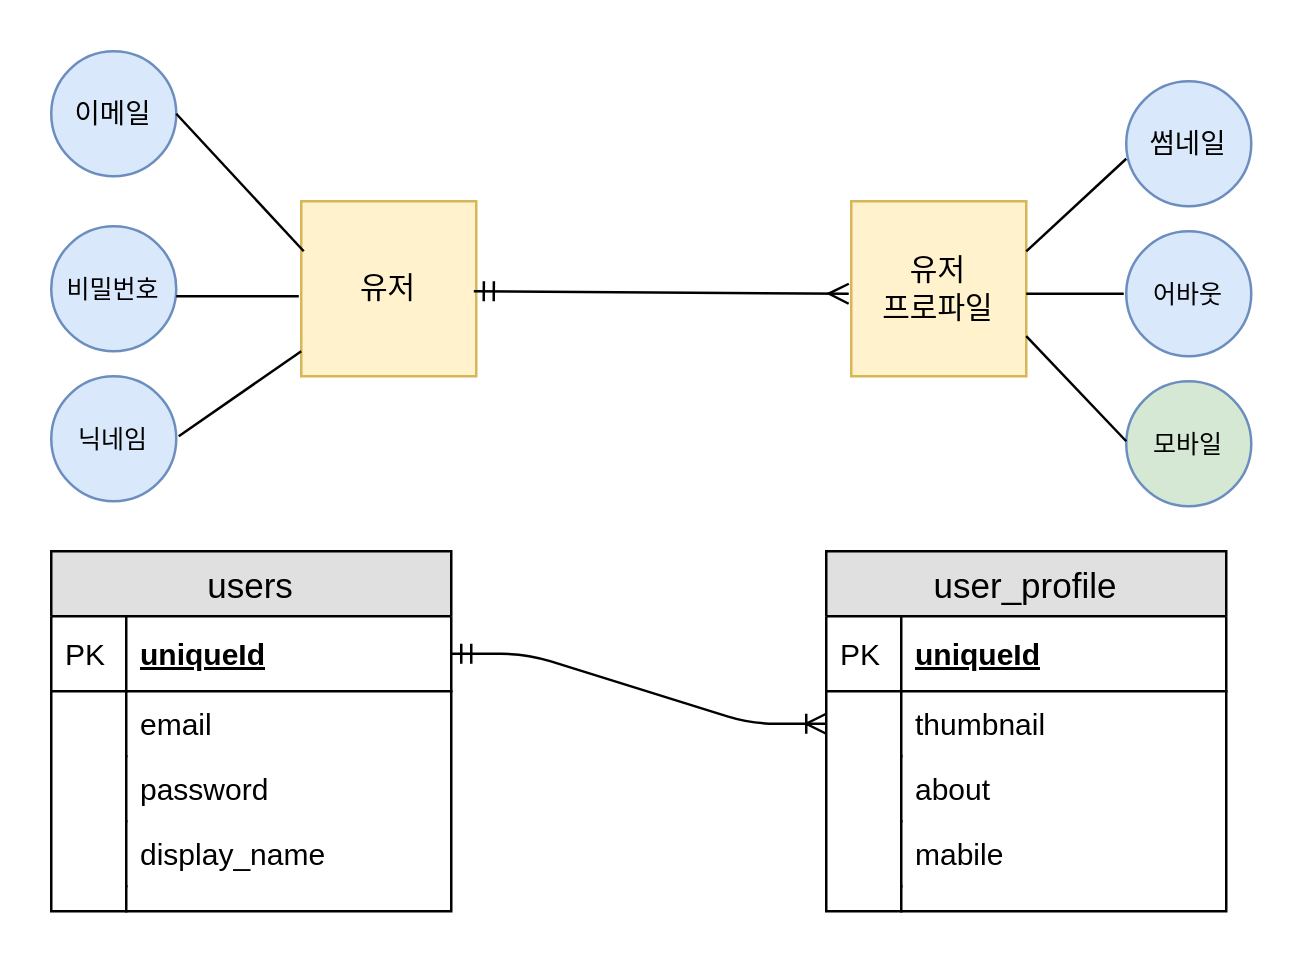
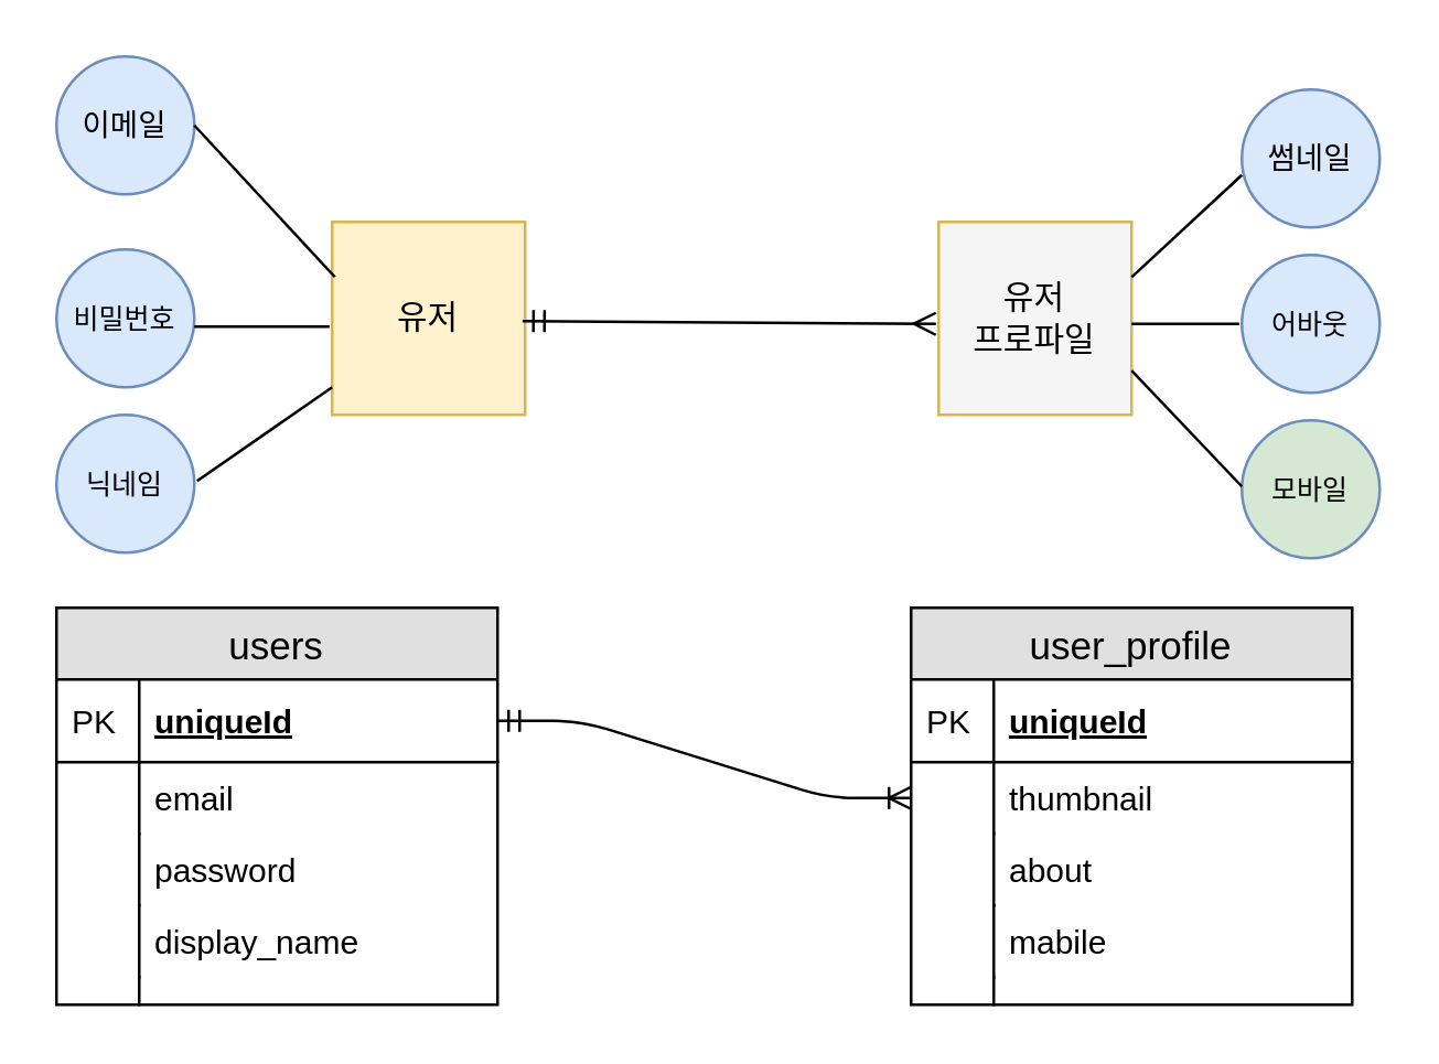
- <mxCell id="8" value="유저&lt;br&gt;프로파일" style="whiteSpace=wrap;html=1;aspect=fixed;fillColor=#fff2cc;strokeColor=#d6b656;" parent="1" vertex="1"><mxGeometry x="340" y="80" width="70" height="70" as="geometry" /></mxCell>
+ <mxCell id="8" value="유저&lt;br&gt;프로파일" style="whiteSpace=wrap;html=1;aspect=fixed;fillColor=#f5f5f5;strokeColor=#d6b656;" parent="1" vertex="1"><mxGeometry x="340" y="80" width="70" height="70" as="geometry" /></mxCell>
